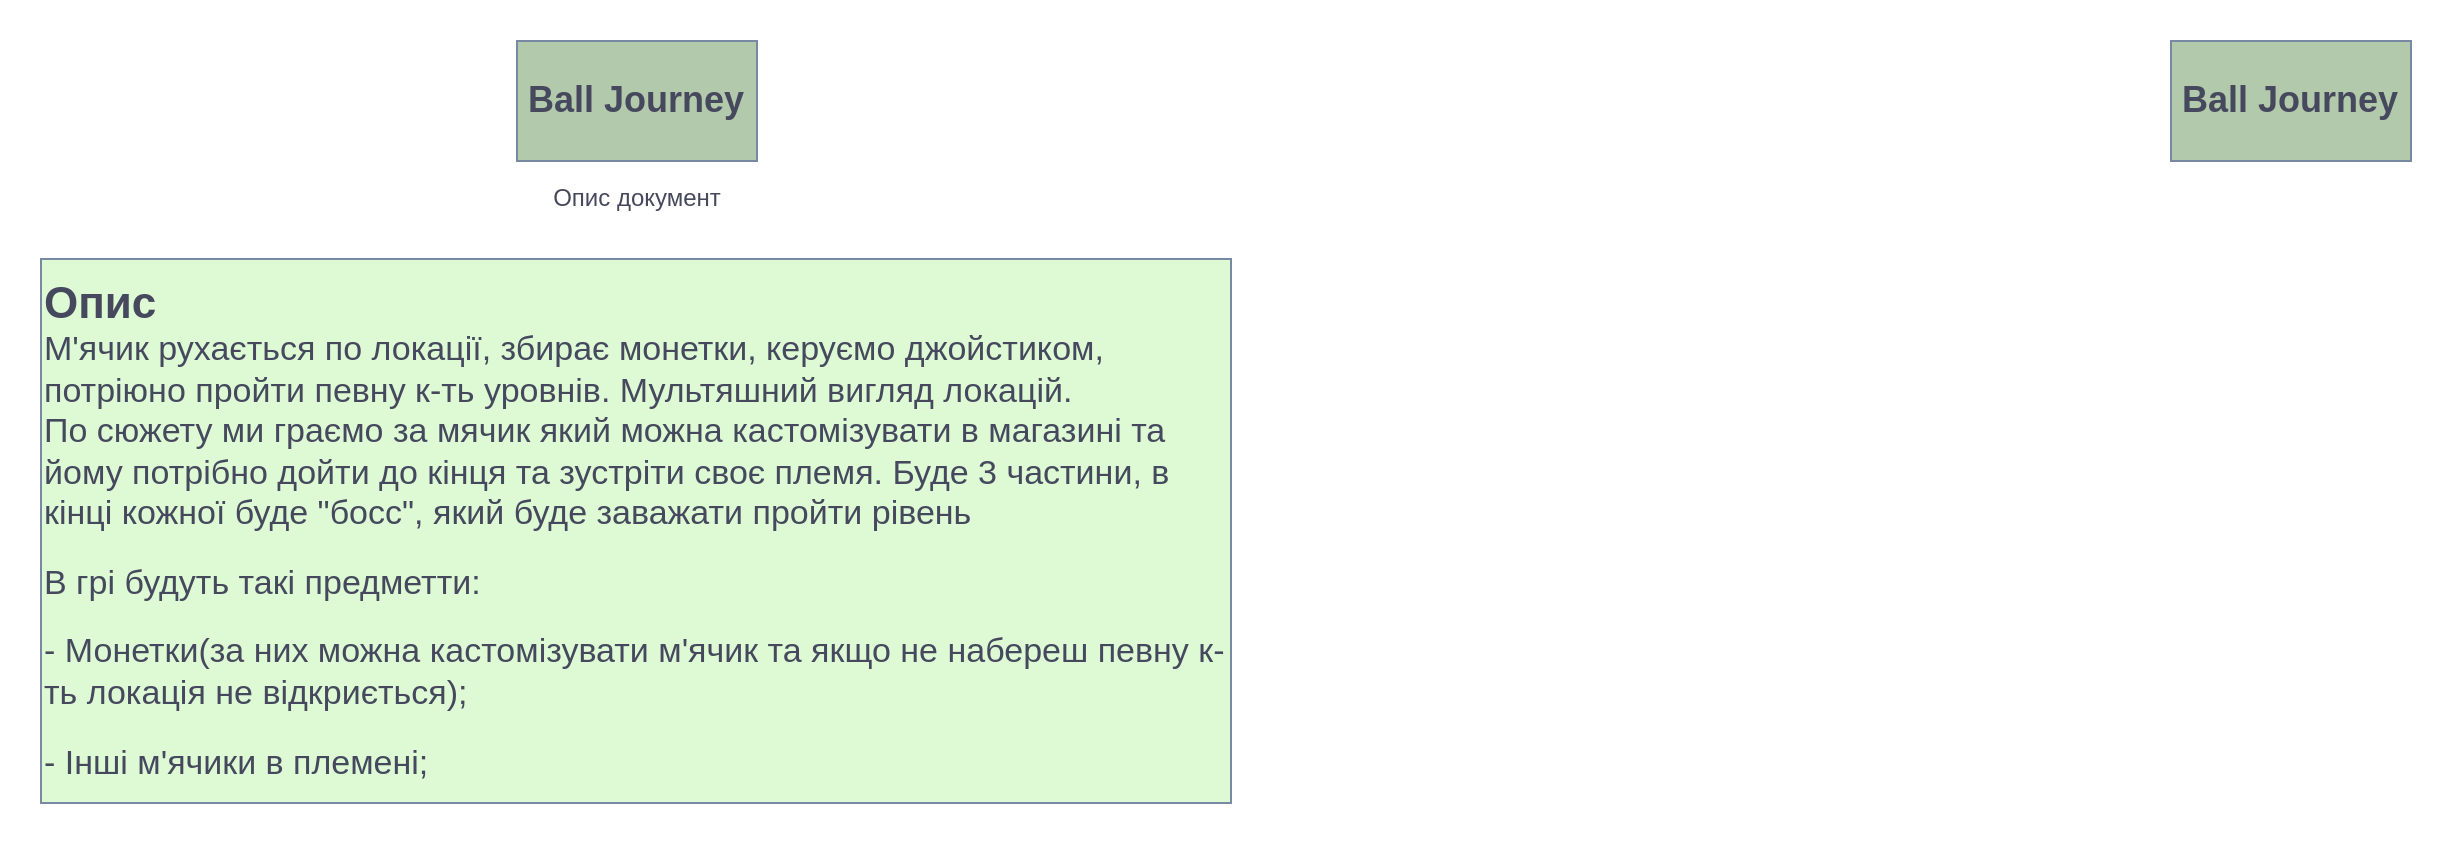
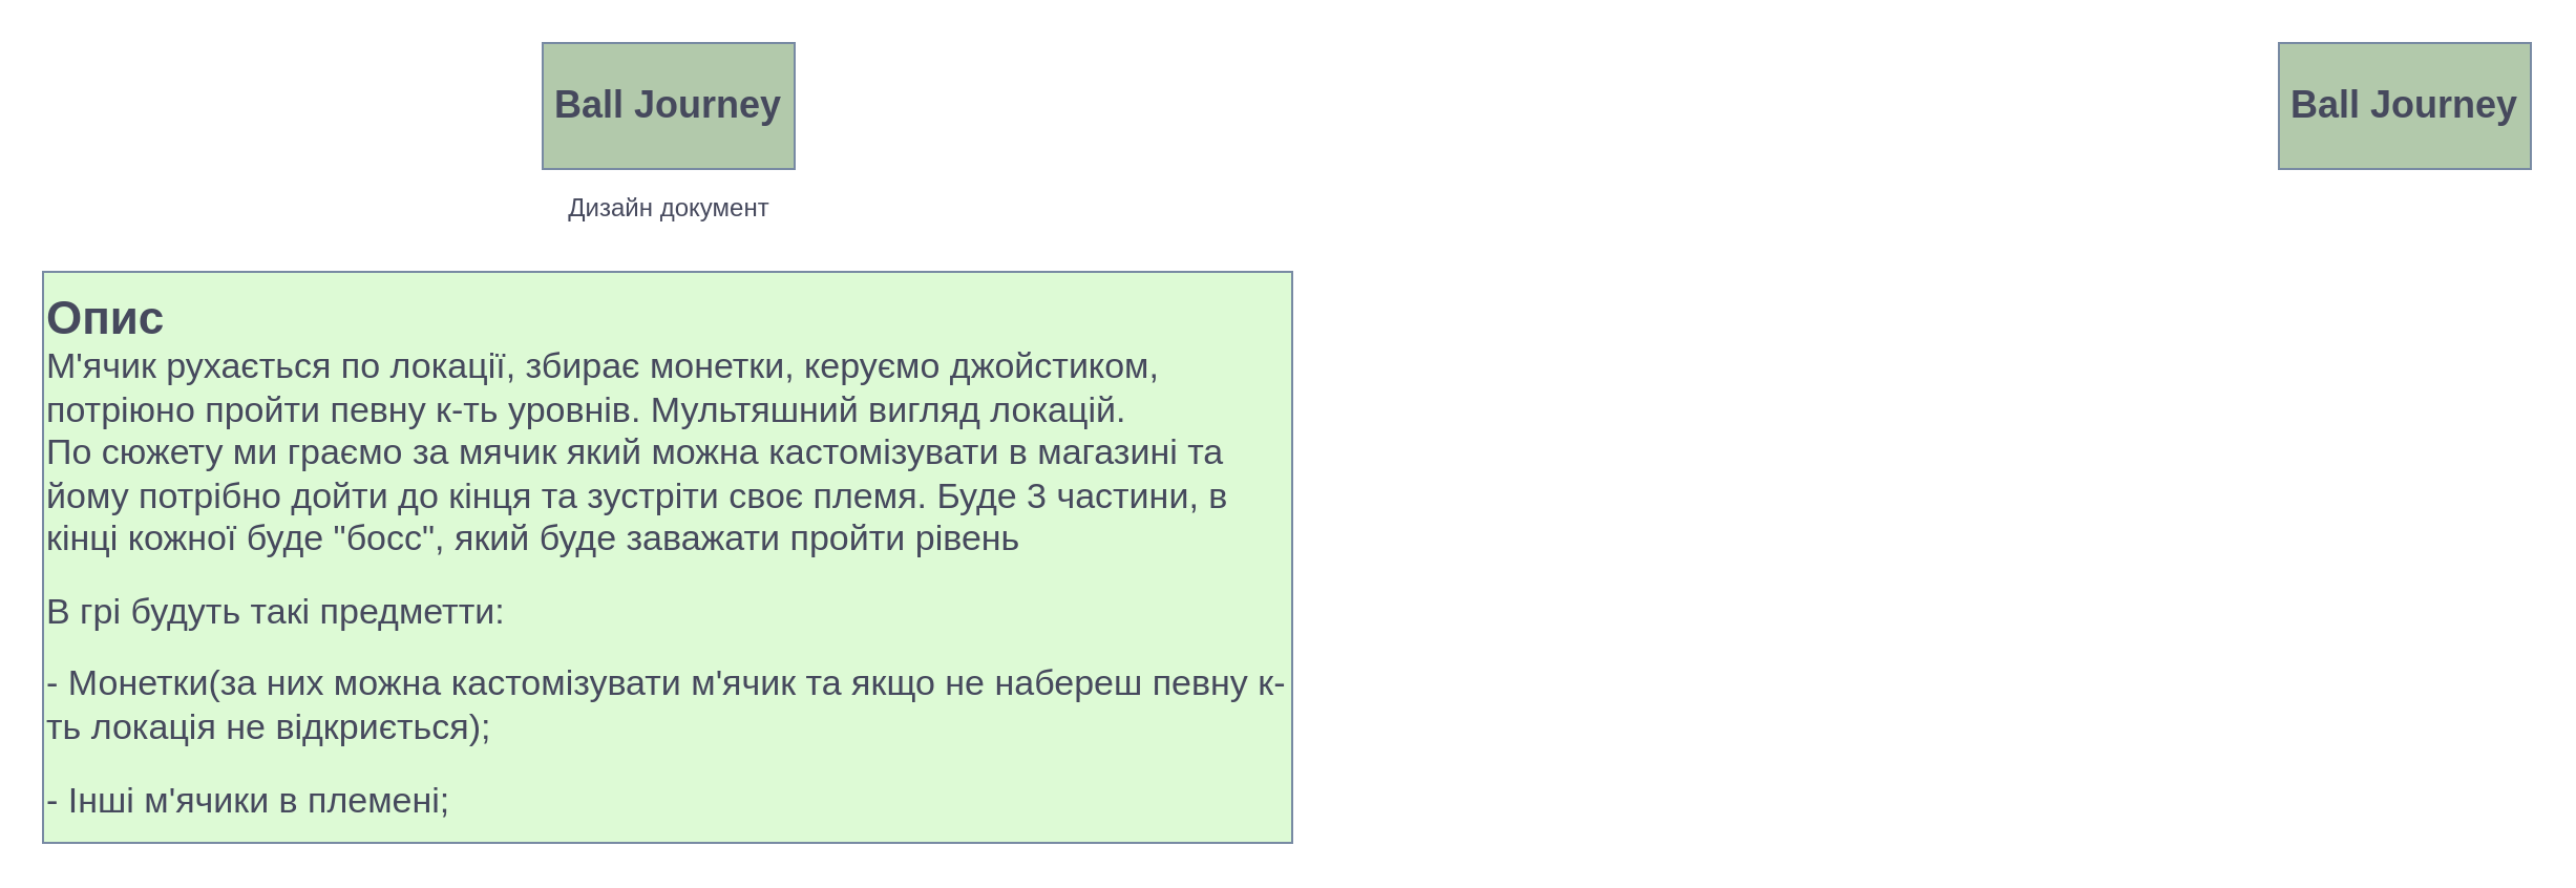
- <mxCell id="3" value="&lt;font style=&quot;font-size: 12px;&quot;&gt;Опис документ&lt;/font&gt;" style="text;html=1;resizable=0;autosize=1;align=center;verticalAlign=middle;points=[];fillColor=none;strokeColor=none;rounded=0;fontSize=18;fontColor=#46495D;" vertex="1" parent="1"><mxGeometry x="250" y="80" width="136" height="34" as="geometry" /></mxCell>
+ <mxCell id="3" value="&lt;font style=&quot;font-size: 12px;&quot;&gt;Дизайн документ&lt;/font&gt;" style="text;html=1;resizable=0;autosize=1;align=center;verticalAlign=middle;points=[];fillColor=none;strokeColor=none;rounded=0;fontSize=18;fontColor=#46495D;" vertex="1" parent="1"><mxGeometry x="250" y="80" width="136" height="34" as="geometry" /></mxCell>
